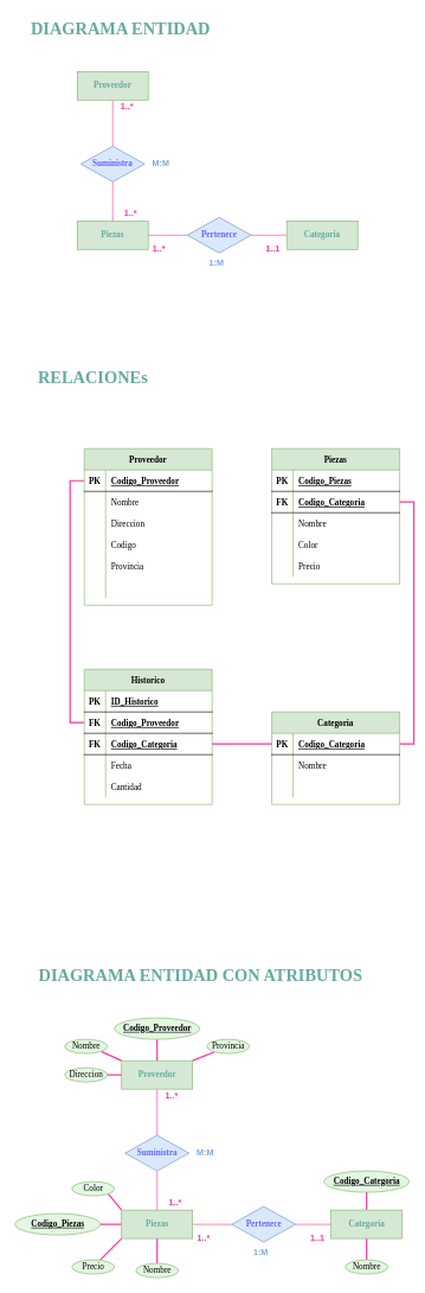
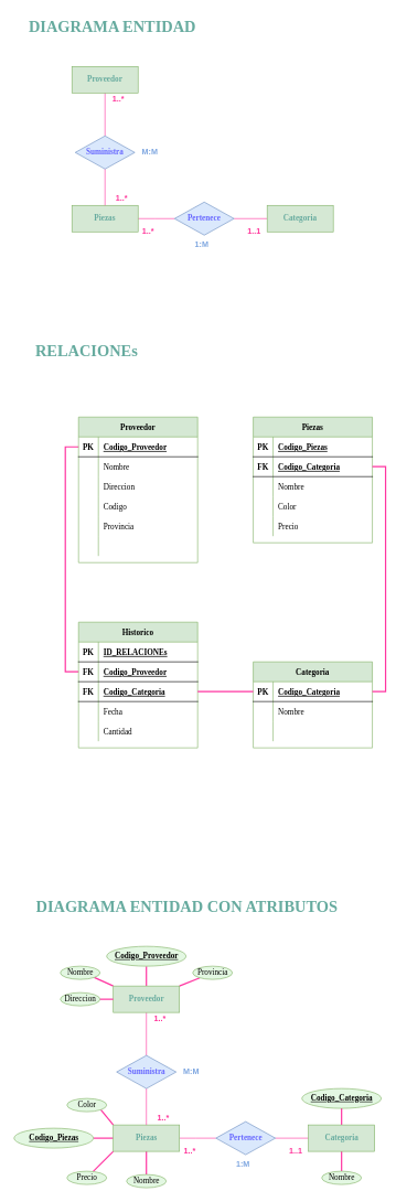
- <mxCell id="51" value="ID_Historico" style="shape=partialRectangle;connectable=0;fillColor=none;top=0;left=0;bottom=0;right=0;align=left;spacingLeft=6;fontStyle=5;overflow=hidden;fontFamily=Indie Flower;fontSource=https%3A%2F%2Ffonts.googleapis.com%2Fcss%3Ffamily%3DIndie%2BFlower;" parent="49" vertex="1"><mxGeometry x="30" width="150" height="30" as="geometry"><mxRectangle width="150" height="30" as="alternateBounds" /></mxGeometry></mxCell>
+ <mxCell id="51" value="ID_RELACIONEs" style="shape=partialRectangle;connectable=0;fillColor=none;top=0;left=0;bottom=0;right=0;align=left;spacingLeft=6;fontStyle=5;overflow=hidden;fontFamily=Indie Flower;fontSource=https%3A%2F%2Ffonts.googleapis.com%2Fcss%3Ffamily%3DIndie%2BFlower;" parent="49" vertex="1"><mxGeometry x="30" width="150" height="30" as="geometry"><mxRectangle width="150" height="30" as="alternateBounds" /></mxGeometry></mxCell>
